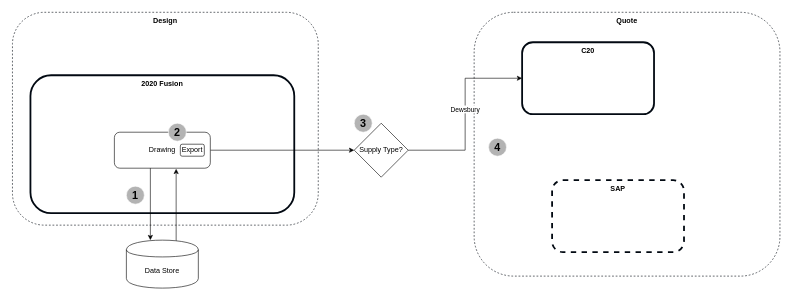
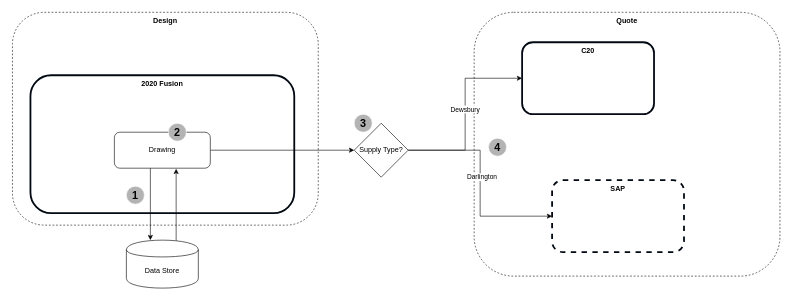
- <mxCell id="6" value="Export" style="rounded=1;whiteSpace=wrap;html=1;" vertex="1" parent="1"><mxGeometry x="300" y="240" width="40" height="20" as="geometry" /></mxCell>
+ <mxCell id="13" style="edgeStyle=orthogonalEdgeStyle;rounded=0;orthogonalLoop=1;jettySize=auto;html=1;exitX=1;exitY=0.5;exitDx=0;exitDy=0;entryX=0;entryY=0.5;entryDx=0;entryDy=0;" edge="1" parent="1" source="15" target="10"><mxGeometry relative="1" as="geometry" /></mxCell>
+ <mxCell id="14" value="Darlington" style="edgeLabel;html=1;align=center;verticalAlign=middle;resizable=0;points=[];" vertex="1" connectable="0" parent="13"><mxGeometry x="-0.314" y="-44" relative="1" as="geometry"><mxPoint x="46" y="44" as="offset" /></mxGeometry></mxCell>
